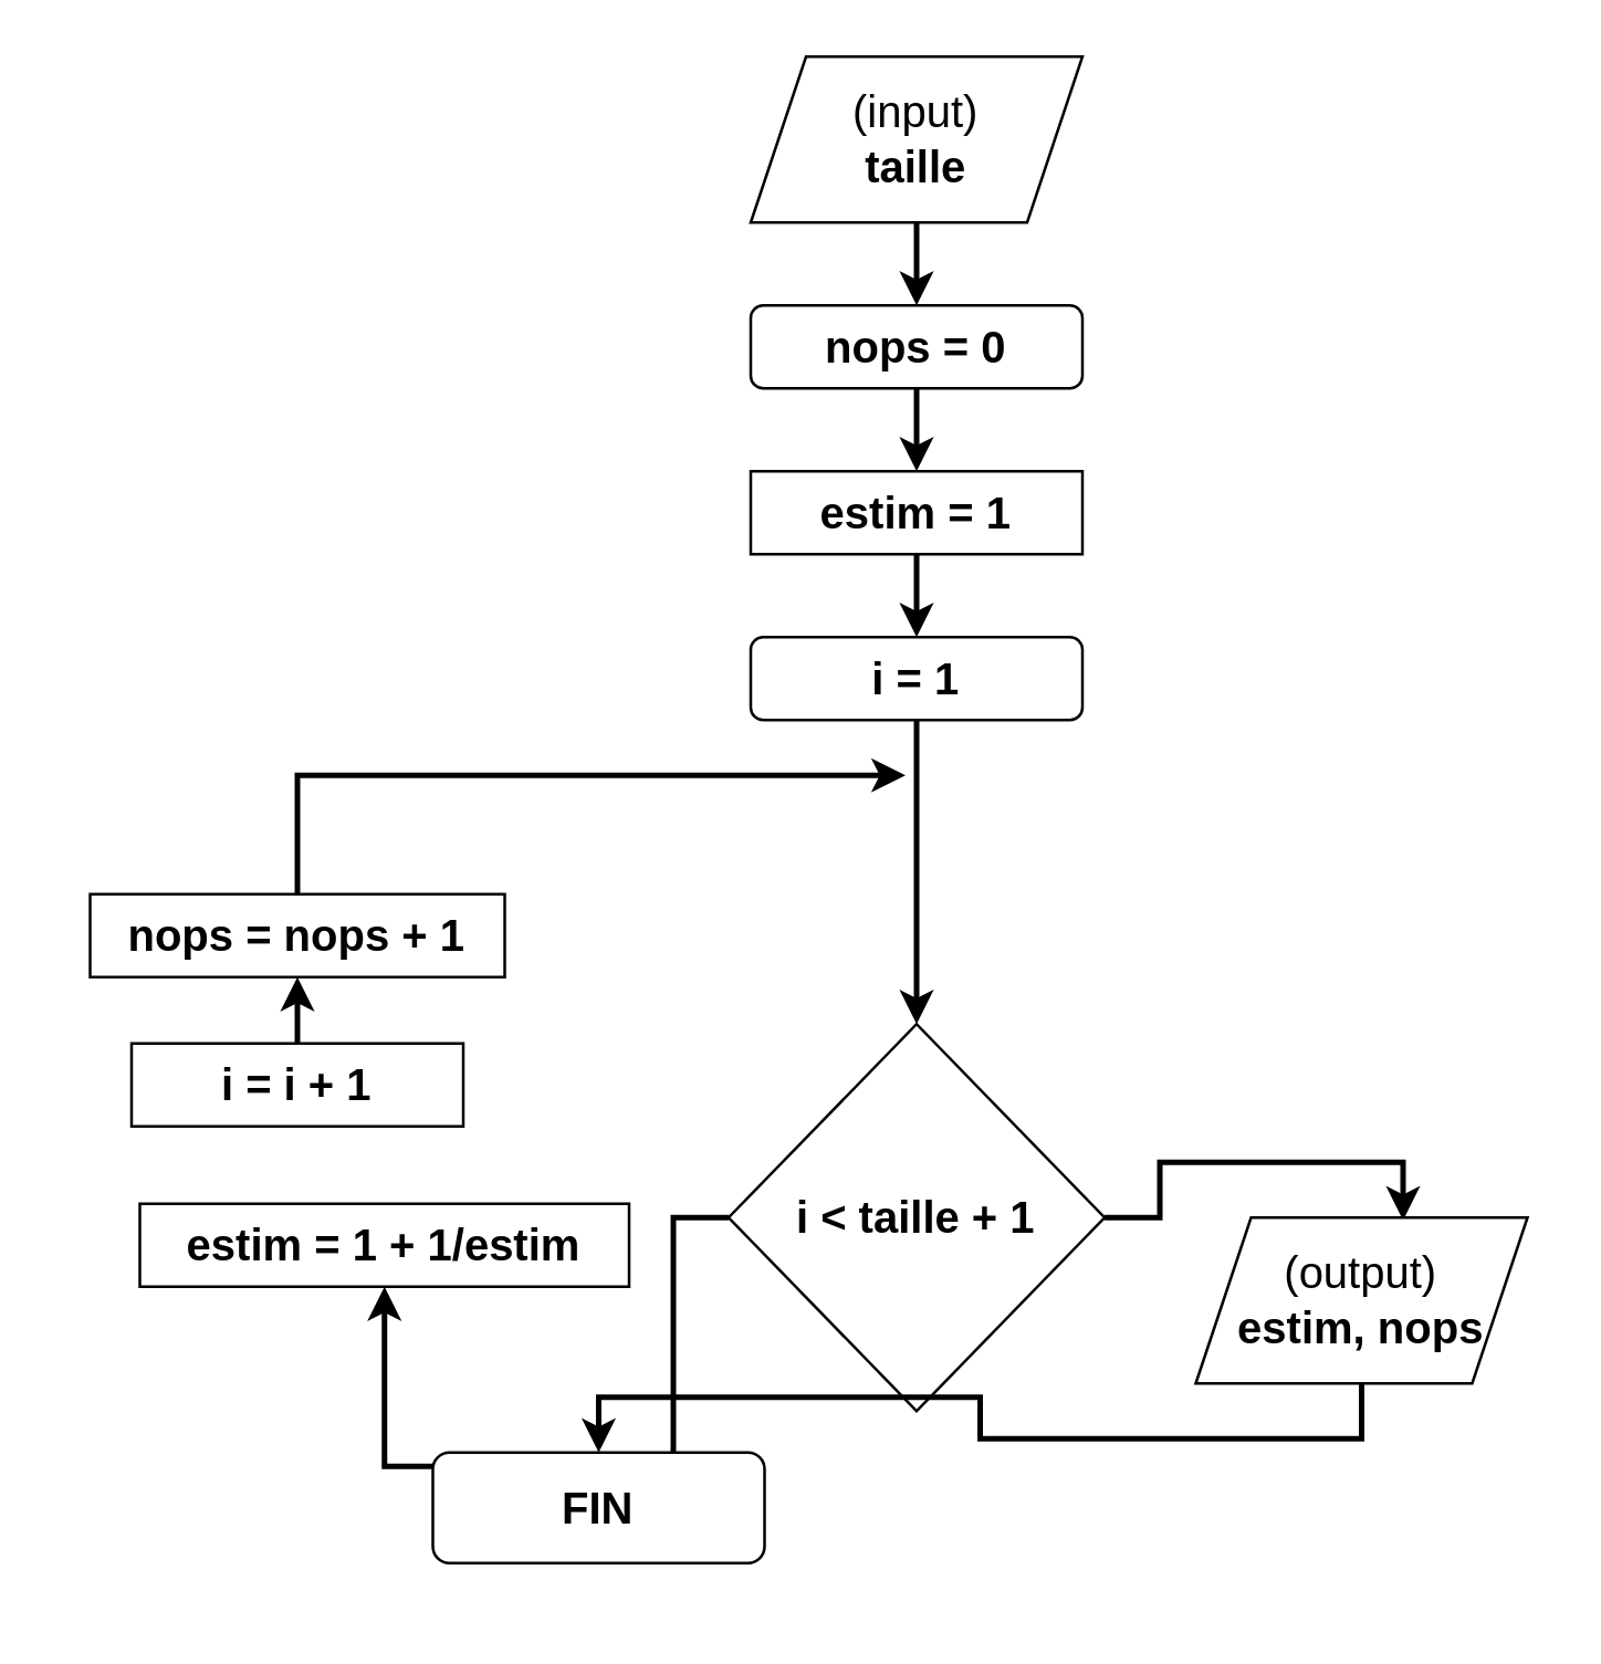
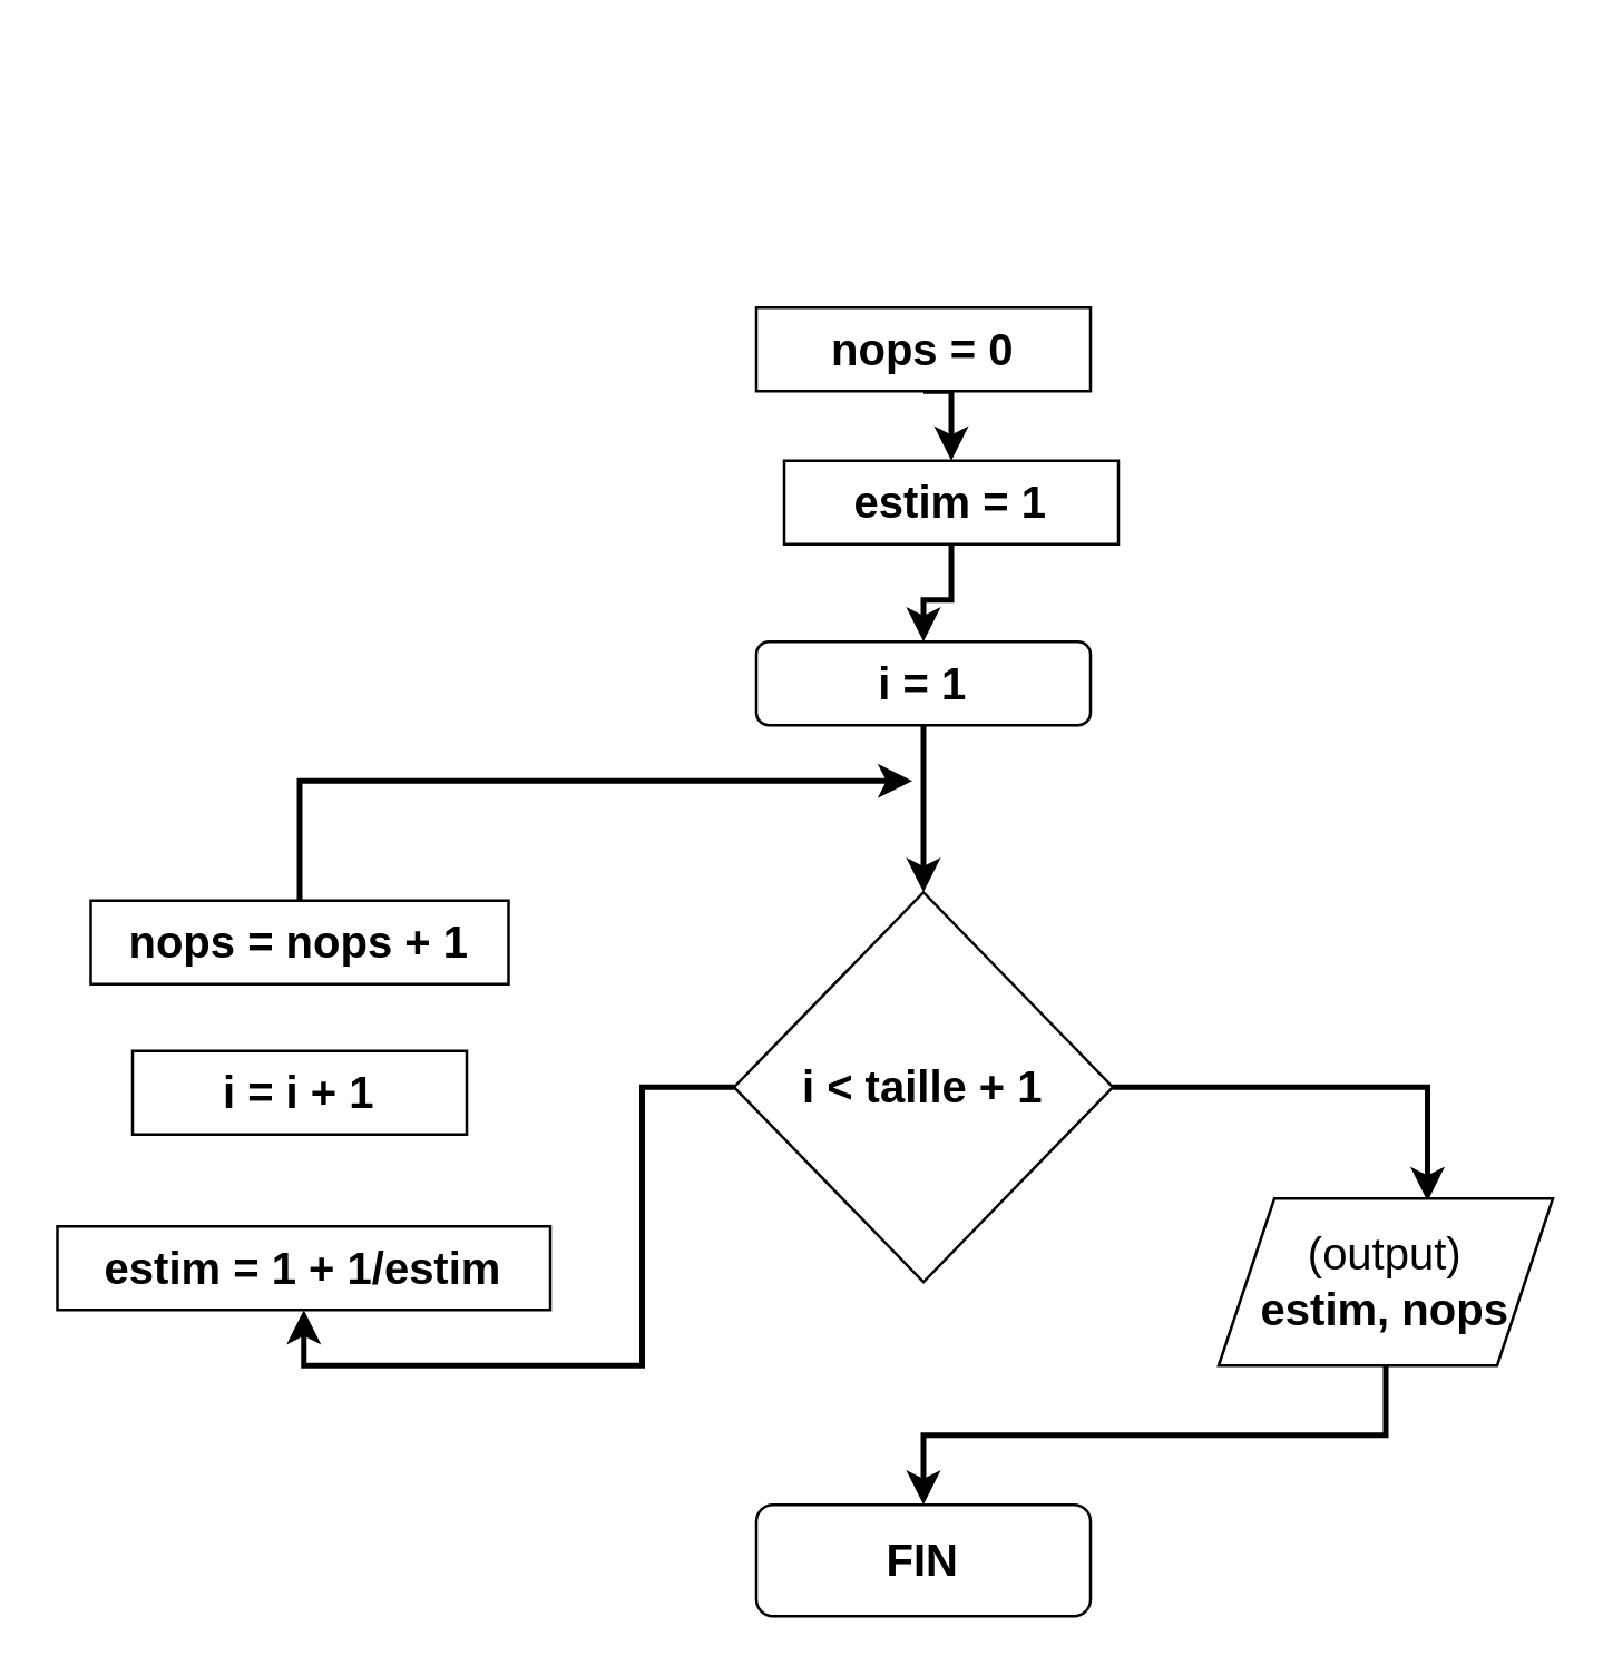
- <mxCell id="3" value="(input)&lt;br&gt;&lt;b&gt;taille&lt;/b&gt;" style="shape=parallelogram;perimeter=parallelogramPerimeter;whiteSpace=wrap;html=1;fixedSize=1;fontSize=16;" parent="1" vertex="1"><mxGeometry x="271" y="20" width="120" height="60" as="geometry" /></mxCell>
- <mxCell id="2" style="edgeStyle=orthogonalEdgeStyle;rounded=0;orthogonalLoop=1;jettySize=auto;html=1;exitX=0.5;exitY=1;exitDx=0;exitDy=0;entryX=0.5;entryY=0;entryDx=0;entryDy=0;strokeWidth=2;fontSize=16;" parent="1" source="3" target="5" edge="1"><mxGeometry relative="1" as="geometry" /></mxCell>
- <mxCell id="5" value="&lt;b&gt;nops = 0&lt;/b&gt;" style="whiteSpace=wrap;html=1;fontSize=16;rounded=1;" parent="1" vertex="1"><mxGeometry x="271" y="110" width="120" height="30" as="geometry" /></mxCell>
+ <mxCell id="5" value="&lt;b&gt;nops = 0&lt;/b&gt;" style="rounded=0;whiteSpace=wrap;html=1;fontSize=16;" parent="1" vertex="1"><mxGeometry x="271" y="110" width="120" height="30" as="geometry" /></mxCell>
- <mxCell id="7" value="&lt;b&gt;estim = 1&lt;/b&gt;" style="rounded=0;whiteSpace=wrap;html=1;fontSize=16;" parent="1" vertex="1"><mxGeometry x="271" y="170" width="120" height="30" as="geometry" /></mxCell>
+ <mxCell id="7" value="&lt;b&gt;estim = 1&lt;/b&gt;" style="rounded=0;whiteSpace=wrap;html=1;fontSize=16;" parent="1" vertex="1"><mxGeometry x="281" y="165" width="120" height="30" as="geometry" /></mxCell>
- <mxCell id="14" style="edgeStyle=orthogonalEdgeStyle;rounded=0;orthogonalLoop=1;jettySize=auto;html=1;exitX=0.5;exitY=0;exitDx=0;exitDy=0;entryX=0.5;entryY=1;entryDx=0;entryDy=0;strokeWidth=2;fontSize=16;" parent="1" source="15" target="19" edge="1"><mxGeometry relative="1" as="geometry" /></mxCell>
- <mxCell id="12" value="&lt;b&gt;i &amp;lt; taille + 1&lt;/b&gt;" style="rhombus;whiteSpace=wrap;html=1;fontSize=16;" parent="1" vertex="1"><mxGeometry x="263" y="370" width="136" height="140" as="geometry" /></mxCell>
+ <mxCell id="12" value="&lt;b&gt;i &amp;lt; taille + 1&lt;/b&gt;" style="rhombus;whiteSpace=wrap;html=1;fontSize=16;" parent="1" vertex="1"><mxGeometry x="263" y="320" width="136" height="140" as="geometry" /></mxCell>
- <mxCell id="13" value="&lt;b&gt;estim = 1 + 1/estim&lt;/b&gt;" style="rounded=0;whiteSpace=wrap;html=1;fontSize=16;" parent="1" vertex="1"><mxGeometry x="50" y="435" width="177" height="30" as="geometry" /></mxCell>
+ <mxCell id="13" value="&lt;b&gt;estim = 1 + 1/estim&lt;/b&gt;" style="rounded=0;whiteSpace=wrap;html=1;fontSize=16;" parent="1" vertex="1"><mxGeometry x="20" y="440" width="177" height="30" as="geometry" /></mxCell>
- <mxCell id="18" value="(output)&lt;br&gt;&lt;b&gt;estim, nops&lt;/b&gt;" style="shape=parallelogram;perimeter=parallelogramPerimeter;whiteSpace=wrap;html=1;fixedSize=1;fontSize=16;" parent="1" vertex="1"><mxGeometry x="432" y="440" width="120" height="60" as="geometry" /></mxCell>
+ <mxCell id="18" value="(output)&lt;br&gt;&lt;b&gt;estim, nops&lt;/b&gt;" style="shape=parallelogram;perimeter=parallelogramPerimeter;whiteSpace=wrap;html=1;fixedSize=1;fontSize=16;" parent="1" vertex="1"><mxGeometry x="437" y="430" width="120" height="60" as="geometry" /></mxCell>
- <mxCell id="16" value="&lt;font style=&quot;font-size: 16px;&quot;&gt;&lt;b&gt;FIN&lt;/b&gt;&lt;/font&gt;" style="rounded=1;whiteSpace=wrap;html=1;" parent="1" vertex="1"><mxGeometry x="156" y="525" width="120" height="40" as="geometry" /></mxCell>
+ <mxCell id="16" value="&lt;font style=&quot;font-size: 16px;&quot;&gt;&lt;b&gt;FIN&lt;/b&gt;&lt;/font&gt;" style="rounded=1;whiteSpace=wrap;html=1;" parent="1" vertex="1"><mxGeometry x="271" y="540" width="120" height="40" as="geometry" /></mxCell>
